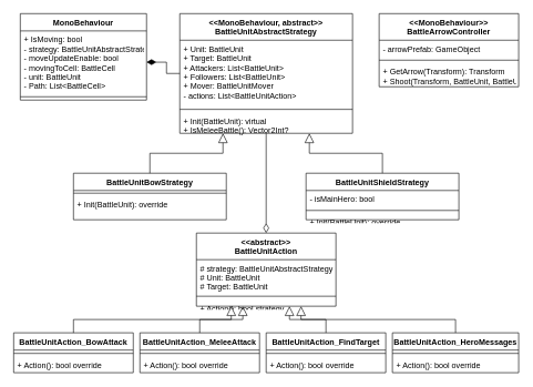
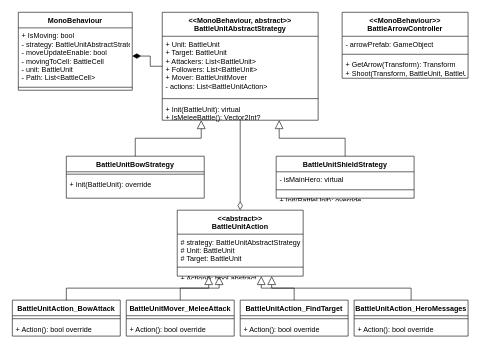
- <mxCell id="10" value="- isMainHero: bool" style="text;strokeColor=none;fillColor=none;align=left;verticalAlign=top;spacingLeft=4;spacingRight=4;overflow=hidden;rotatable=0;points=[[0,0.5],[1,0.5]];portConstraint=eastwest;" vertex="1" parent="9"><mxGeometry y="26" width="230" height="26" as="geometry" /></mxCell>
+ <mxCell id="10" value="- isMainHero: virtual" style="text;strokeColor=none;fillColor=none;align=left;verticalAlign=top;spacingLeft=4;spacingRight=4;overflow=hidden;rotatable=0;points=[[0,0.5],[1,0.5]];portConstraint=eastwest;" vertex="1" parent="9"><mxGeometry y="26" width="230" height="26" as="geometry" /></mxCell>
- <mxCell id="19" value="+ Action(): bool strategy" style="text;strokeColor=none;fillColor=none;align=left;verticalAlign=top;spacingLeft=4;spacingRight=4;overflow=hidden;rotatable=0;points=[[0,0.5],[1,0.5]];portConstraint=eastwest;" vertex="1" parent="16"><mxGeometry y="100" width="210" height="10" as="geometry" /></mxCell>
+ <mxCell id="19" value="+ Action(): bool abstract" style="text;strokeColor=none;fillColor=none;align=left;verticalAlign=top;spacingLeft=4;spacingRight=4;overflow=hidden;rotatable=0;points=[[0,0.5],[1,0.5]];portConstraint=eastwest;" vertex="1" parent="16"><mxGeometry y="100" width="210" height="10" as="geometry" /></mxCell>
- <mxCell id="23" value="BattleUnitAction_MeleeAttack" style="swimlane;fontStyle=1;align=center;verticalAlign=top;childLayout=stackLayout;horizontal=1;startSize=26;horizontalStack=0;resizeParent=1;resizeParentMax=0;resizeLast=0;collapsible=1;marginBottom=0;" vertex="1" parent="1"><mxGeometry x="210" y="500" width="180" height="60" as="geometry" /></mxCell>
+ <mxCell id="23" value="BattleUnitMover_MeleeAttack" style="swimlane;fontStyle=1;align=center;verticalAlign=top;childLayout=stackLayout;horizontal=1;startSize=26;horizontalStack=0;resizeParent=1;resizeParentMax=0;resizeLast=0;collapsible=1;marginBottom=0;" vertex="1" parent="1"><mxGeometry x="210" y="500" width="180" height="60" as="geometry" /></mxCell>
